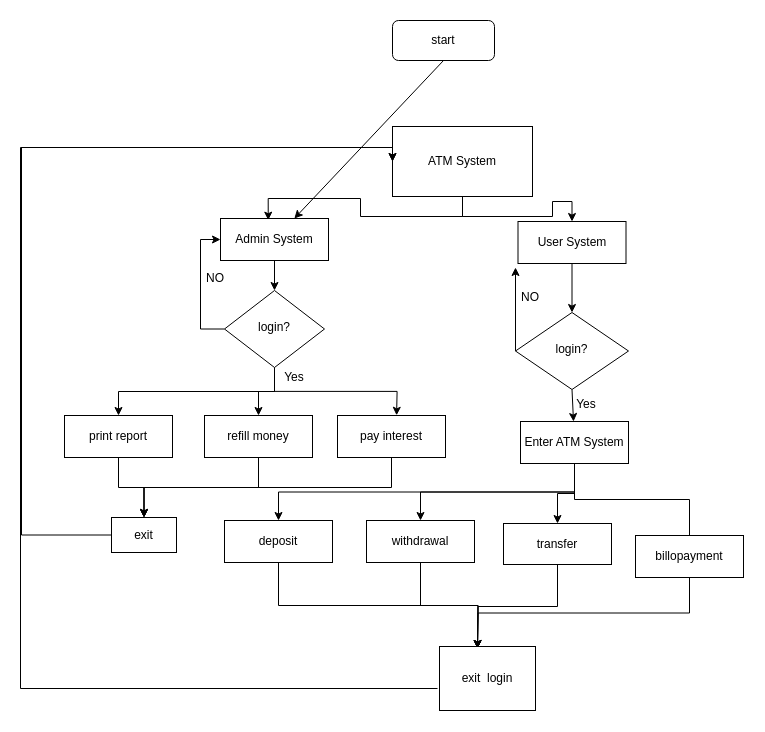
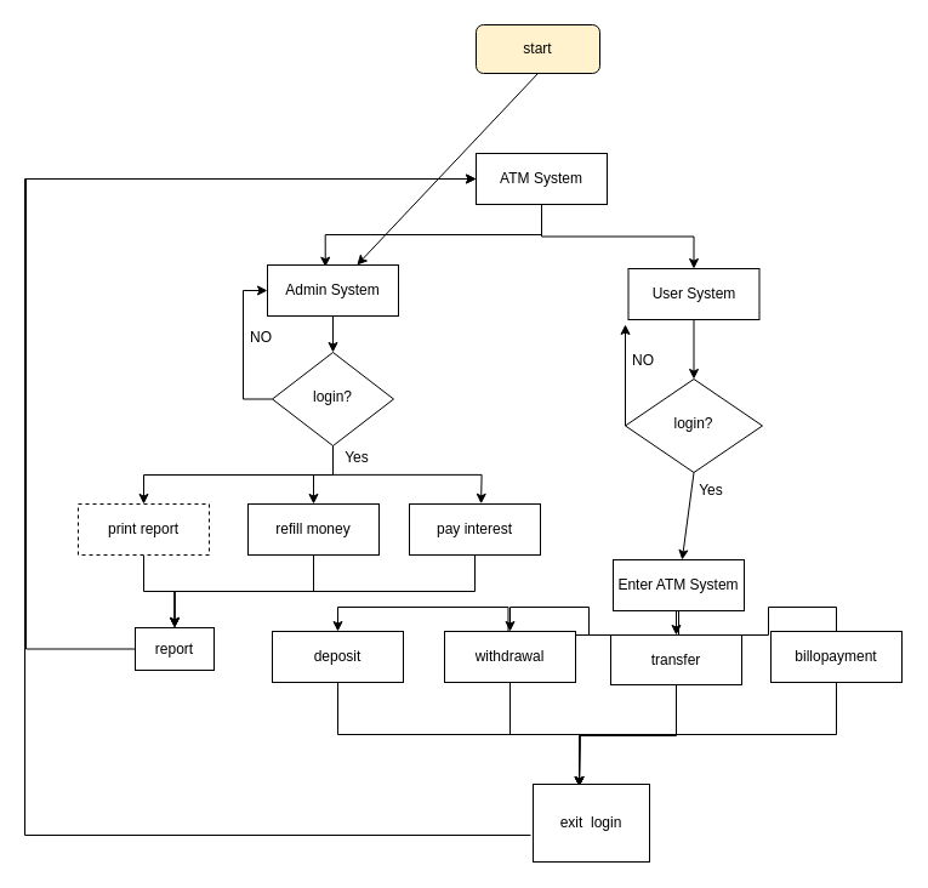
- <mxCell id="6" value="start" style="rounded=1;whiteSpace=wrap;html=1;fontSize=12;glass=0;strokeWidth=1;shadow=0;" vertex="1" parent="1"><mxGeometry x="392" y="20" width="102" height="40" as="geometry" /></mxCell>
+ <mxCell id="6" value="start" style="rounded=1;whiteSpace=wrap;html=1;fontSize=12;glass=0;strokeWidth=1;shadow=0;fillColor=#fff2cc;" vertex="1" parent="1"><mxGeometry x="392" y="20" width="102" height="40" as="geometry" /></mxCell>
- <mxCell id="4" value="ATM System" style="rounded=0;whiteSpace=wrap;html=1;gradientColor=none;" vertex="1" parent="1"><mxGeometry x="392" y="126" width="140" height="70" as="geometry" /></mxCell>
+ <mxCell id="4" value="ATM System" style="rounded=0;whiteSpace=wrap;html=1;gradientColor=none;" vertex="1" parent="1"><mxGeometry x="392" y="126" width="108" height="42" as="geometry" /></mxCell>
- <mxCell id="37" value="print report" style="rounded=0;whiteSpace=wrap;html=1;gradientColor=none;" vertex="1" parent="1"><mxGeometry x="64" y="415" width="108" height="42" as="geometry" /></mxCell>
+ <mxCell id="37" value="print report" style="rounded=0;whiteSpace=wrap;html=1;gradientColor=none;dashed=1;" vertex="1" parent="1"><mxGeometry x="64" y="415" width="108" height="42" as="geometry" /></mxCell>
- <mxCell id="18" value="Enter ATM System" style="rounded=0;whiteSpace=wrap;html=1;gradientColor=none;" vertex="1" parent="1"><mxGeometry x="520" y="421" width="108" height="42" as="geometry" /></mxCell>
+ <mxCell id="18" value="Enter ATM System" style="rounded=0;whiteSpace=wrap;html=1;gradientColor=none;" vertex="1" parent="1"><mxGeometry x="505" y="461" width="108" height="42" as="geometry" /></mxCell>
- <mxCell id="45" value="exit" style="rounded=0;whiteSpace=wrap;html=1;gradientColor=none;" vertex="1" parent="1"><mxGeometry x="111" y="517" width="65" height="35" as="geometry" /></mxCell>
+ <mxCell id="45" value="report" style="rounded=0;whiteSpace=wrap;html=1;gradientColor=none;" vertex="1" parent="1"><mxGeometry x="111" y="517" width="65" height="35" as="geometry" /></mxCell>
- <mxCell id="22" value="billopayment" style="rounded=0;whiteSpace=wrap;html=1;gradientColor=none;" vertex="1" parent="1"><mxGeometry x="635" y="535" width="108" height="42" as="geometry" /></mxCell>
+ <mxCell id="22" value="billopayment" style="rounded=0;whiteSpace=wrap;html=1;gradientColor=none;" vertex="1" parent="1"><mxGeometry x="635" y="520" width="108" height="42" as="geometry" /></mxCell>
